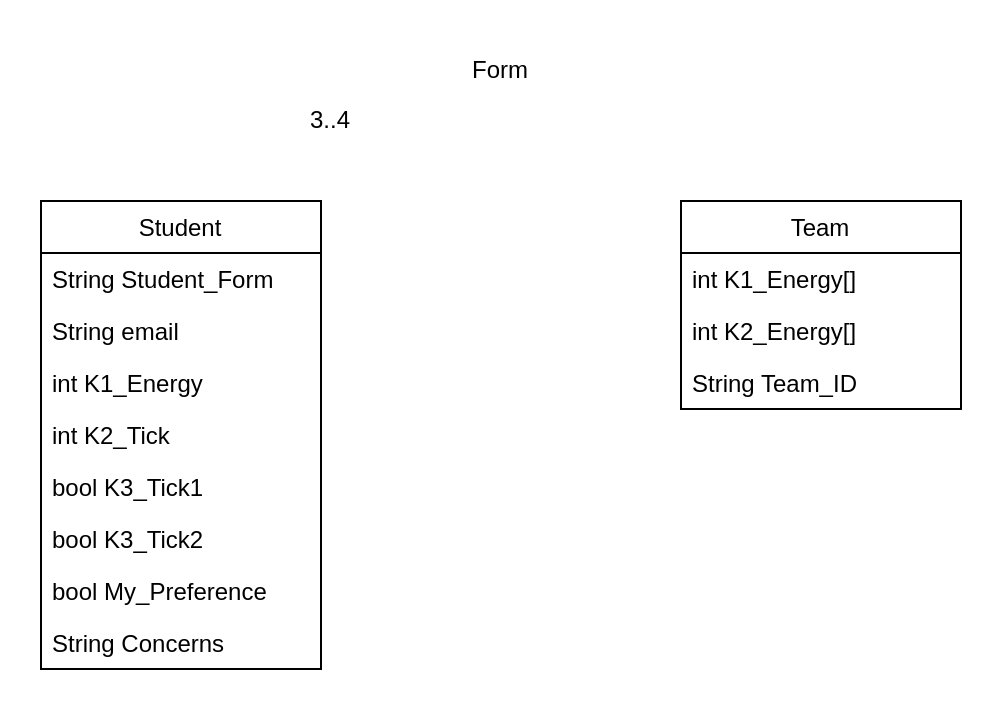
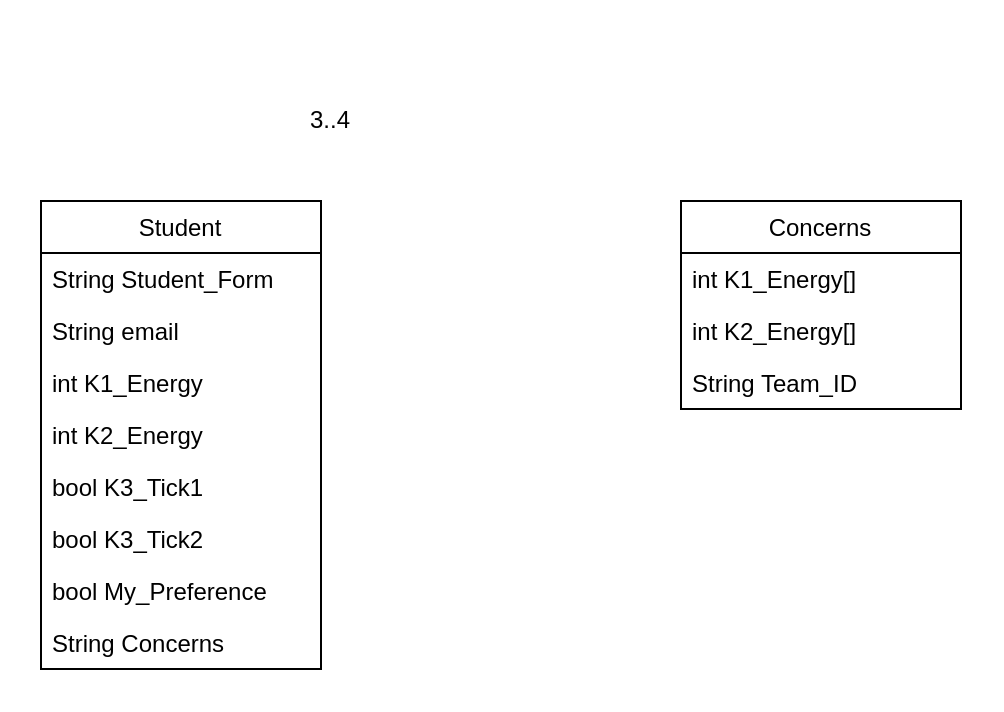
- <mxCell id="16" value="Form" style="text;html=1;strokeColor=none;fillColor=none;align=center;verticalAlign=middle;whiteSpace=wrap;rounded=0;" parent="1" vertex="1"><mxGeometry x="220" y="20" width="60" height="30" as="geometry" /></mxCell>
- <mxCell id="11" value="Team" style="swimlane;fontStyle=0;childLayout=stackLayout;horizontal=1;startSize=26;fillColor=none;horizontalStack=0;resizeParent=1;resizeParentMax=0;resizeLast=0;collapsible=1;marginBottom=0;" parent="1" vertex="1"><mxGeometry x="340" y="100" width="140" height="104" as="geometry"><mxRectangle x="460" y="170" width="70" height="30" as="alternateBounds" /></mxGeometry></mxCell>
+ <mxCell id="11" value="Concerns" style="swimlane;fontStyle=0;childLayout=stackLayout;horizontal=1;startSize=26;fillColor=none;horizontalStack=0;resizeParent=1;resizeParentMax=0;resizeLast=0;collapsible=1;marginBottom=0;" parent="1" vertex="1"><mxGeometry x="340" y="100" width="140" height="104" as="geometry"><mxRectangle x="460" y="170" width="70" height="30" as="alternateBounds" /></mxGeometry></mxCell>
- <mxCell id="6" value="int K2_Tick" style="text;strokeColor=none;fillColor=none;align=left;verticalAlign=top;spacingLeft=4;spacingRight=4;overflow=hidden;rotatable=0;points=[[0,0.5],[1,0.5]];portConstraint=eastwest;" parent="2" vertex="1"><mxGeometry y="104" width="140" height="26" as="geometry" /></mxCell>
+ <mxCell id="6" value="int K2_Energy" style="text;strokeColor=none;fillColor=none;align=left;verticalAlign=top;spacingLeft=4;spacingRight=4;overflow=hidden;rotatable=0;points=[[0,0.5],[1,0.5]];portConstraint=eastwest;" parent="2" vertex="1"><mxGeometry y="104" width="140" height="26" as="geometry" /></mxCell>
